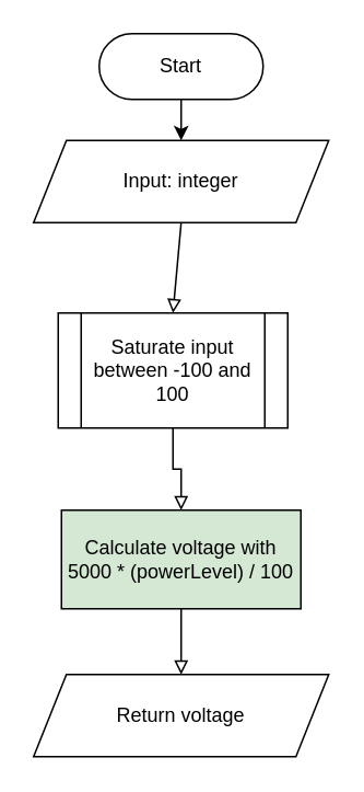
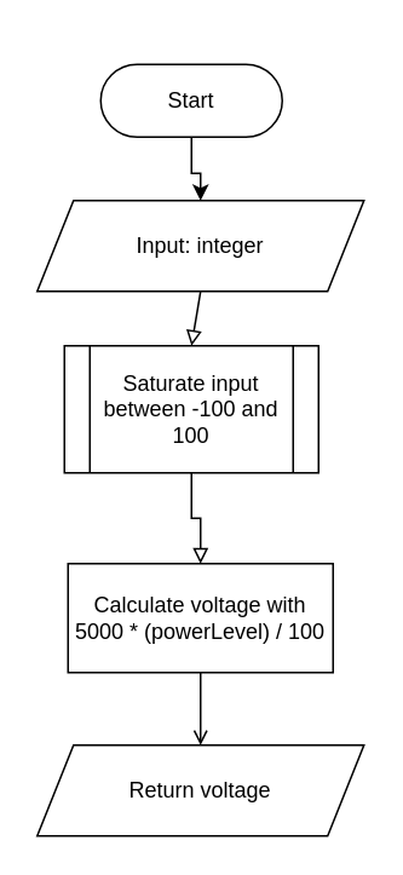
- <mxCell id="10" value="Start" style="rounded=1;whiteSpace=wrap;html=1;arcSize=50;" vertex="1" parent="1"><mxGeometry x="60" y="20" width="100" height="40" as="geometry" /></mxCell>
+ <mxCell id="10" value="Start" style="rounded=1;whiteSpace=wrap;html=1;arcSize=50;" vertex="1" parent="1"><mxGeometry x="55" y="35" width="100" height="40" as="geometry" /></mxCell>
- <mxCell id="2" value="&lt;font style=&quot;font-size: 12px;&quot;&gt;Input: integer&lt;/font&gt;" style="shape=parallelogram;perimeter=parallelogramPerimeter;whiteSpace=wrap;html=1;fixedSize=1;" parent="1" vertex="1"><mxGeometry x="20" y="85" width="180" height="50" as="geometry" /></mxCell>
+ <mxCell id="2" value="&lt;font style=&quot;font-size: 12px;&quot;&gt;Input: integer&lt;/font&gt;" style="shape=parallelogram;perimeter=parallelogramPerimeter;whiteSpace=wrap;html=1;fixedSize=1;" parent="1" vertex="1"><mxGeometry x="20" y="110" width="180" height="50" as="geometry" /></mxCell>
- <mxCell id="7" value="Calculate voltage with 5000 * (powerLevel) / 100" style="rounded=0;whiteSpace=wrap;html=1;fillColor=#d5e8d4;" parent="1" vertex="1"><mxGeometry x="37" y="310" width="146" height="60" as="geometry" /></mxCell>
+ <mxCell id="7" value="Calculate voltage with 5000 * (powerLevel) / 100" style="rounded=0;whiteSpace=wrap;html=1;" parent="1" vertex="1"><mxGeometry x="37" y="310" width="146" height="60" as="geometry" /></mxCell>
- <mxCell id="6" style="edgeStyle=orthogonalEdgeStyle;rounded=0;orthogonalLoop=1;jettySize=auto;html=1;exitX=0.5;exitY=1;exitDx=0;exitDy=0;entryX=0.5;entryY=0;entryDx=0;entryDy=0;endArrow=block;endFill=0;" parent="1" source="7" target="8" edge="1"><mxGeometry relative="1" as="geometry" /></mxCell>
+ <mxCell id="6" style="edgeStyle=orthogonalEdgeStyle;rounded=0;orthogonalLoop=1;jettySize=auto;html=1;exitX=0.5;exitY=1;exitDx=0;exitDy=0;entryX=0.5;entryY=0;entryDx=0;entryDy=0;endArrow=open;endFill=0;" parent="1" source="7" target="8" edge="1"><mxGeometry relative="1" as="geometry" /></mxCell>
